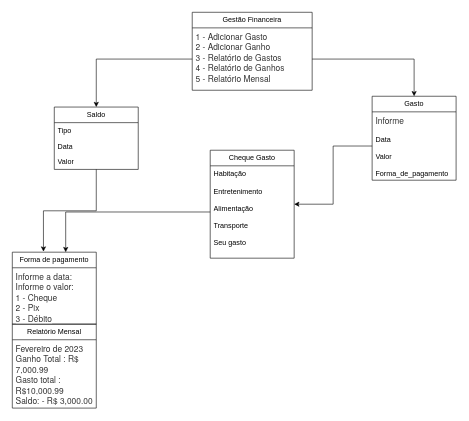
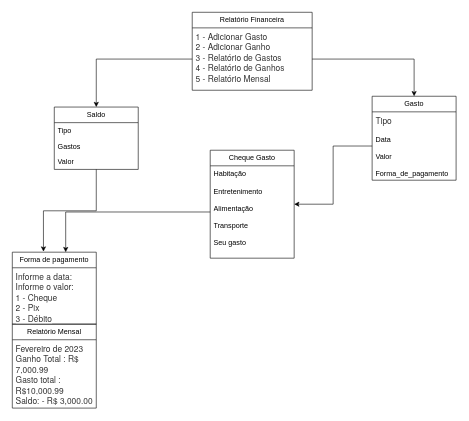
- <mxCell id="2" value="Gestão Financeira" style="swimlane;fontStyle=0;childLayout=stackLayout;horizontal=1;startSize=26;fillColor=none;horizontalStack=0;resizeParent=1;resizeParentMax=0;resizeLast=0;collapsible=1;marginBottom=0;whiteSpace=wrap;html=1;" parent="1" vertex="1"><mxGeometry x="320" y="20" width="200" height="130" as="geometry" /></mxCell>
+ <mxCell id="2" value="Relatório Financeira" style="swimlane;fontStyle=0;childLayout=stackLayout;horizontal=1;startSize=26;fillColor=none;horizontalStack=0;resizeParent=1;resizeParentMax=0;resizeLast=0;collapsible=1;marginBottom=0;whiteSpace=wrap;html=1;" parent="1" vertex="1"><mxGeometry x="320" y="20" width="200" height="130" as="geometry" /></mxCell>
- <mxCell id="5" value="&lt;font face=&quot;Helvetica Neue, Helvetica, Arial, sans-serif&quot; color=&quot;#333333&quot;&gt;&lt;span style=&quot;font-size: 14px; background-color: rgb(255, 255, 255);&quot;&gt;Informe&lt;br&gt;&lt;/span&gt;&lt;/font&gt;&lt;br&gt;Data&lt;br&gt;&lt;br&gt;Valor&lt;br&gt;&lt;br&gt;Forma_de_pagamento" style="text;strokeColor=none;fillColor=none;align=left;verticalAlign=top;spacingLeft=4;spacingRight=4;overflow=hidden;rotatable=0;points=[[0,0.5],[1,0.5]];portConstraint=eastwest;whiteSpace=wrap;html=1;" parent="4" vertex="1"><mxGeometry y="26" width="140" height="114" as="geometry" /></mxCell>
+ <mxCell id="5" value="&lt;font face=&quot;Helvetica Neue, Helvetica, Arial, sans-serif&quot; color=&quot;#333333&quot;&gt;&lt;span style=&quot;font-size: 14px; background-color: rgb(255, 255, 255);&quot;&gt;Tipo&lt;br&gt;&lt;/span&gt;&lt;/font&gt;&lt;br&gt;Data&lt;br&gt;&lt;br&gt;Valor&lt;br&gt;&lt;br&gt;Forma_de_pagamento" style="text;strokeColor=none;fillColor=none;align=left;verticalAlign=top;spacingLeft=4;spacingRight=4;overflow=hidden;rotatable=0;points=[[0,0.5],[1,0.5]];portConstraint=eastwest;whiteSpace=wrap;html=1;" parent="4" vertex="1"><mxGeometry y="26" width="140" height="114" as="geometry" /></mxCell>
- <mxCell id="13" value="Data" style="text;strokeColor=none;fillColor=none;align=left;verticalAlign=top;spacingLeft=4;spacingRight=4;overflow=hidden;rotatable=0;points=[[0,0.5],[1,0.5]];portConstraint=eastwest;whiteSpace=wrap;html=1;" parent="11" vertex="1"><mxGeometry y="52" width="140" height="26" as="geometry" /></mxCell>
+ <mxCell id="13" value="Gastos" style="text;strokeColor=none;fillColor=none;align=left;verticalAlign=top;spacingLeft=4;spacingRight=4;overflow=hidden;rotatable=0;points=[[0,0.5],[1,0.5]];portConstraint=eastwest;whiteSpace=wrap;html=1;" parent="11" vertex="1"><mxGeometry y="52" width="140" height="26" as="geometry" /></mxCell>
